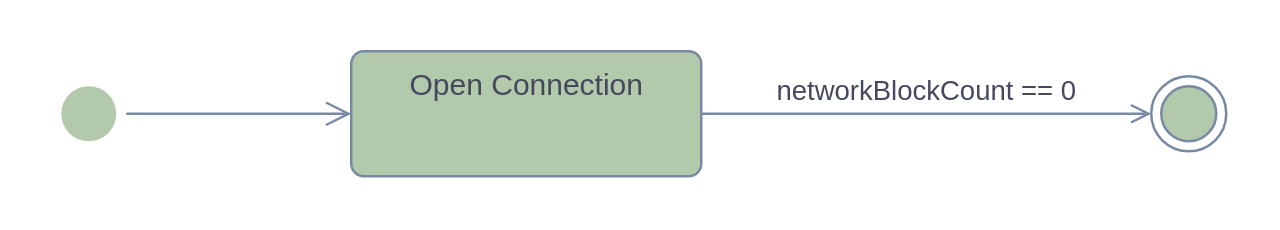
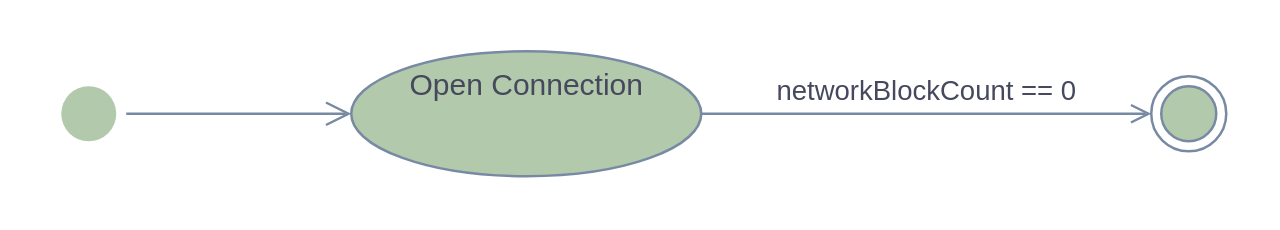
- <mxCell id="4" value="Open Connection&lt;br&gt;" style="html=1;align=center;verticalAlign=top;rounded=1;absoluteArcSize=1;arcSize=10;dashed=0;sketch=0;fillColor=#B2C9AB;strokeColor=#788AA3;fontColor=#46495D;" vertex="1" parent="1"><mxGeometry x="140" y="20" width="140" height="50" as="geometry" /></mxCell>
+ <mxCell id="4" value="Open Connection&lt;br&gt;" style="ellipse;html=1;align=center;verticalAlign=top;absoluteArcSize=1;arcSize=10;dashed=0;sketch=0;fillColor=#B2C9AB;strokeColor=#788AA3;fontColor=#46495D;" vertex="1" parent="1"><mxGeometry x="140" y="20" width="140" height="50" as="geometry" /></mxCell>
